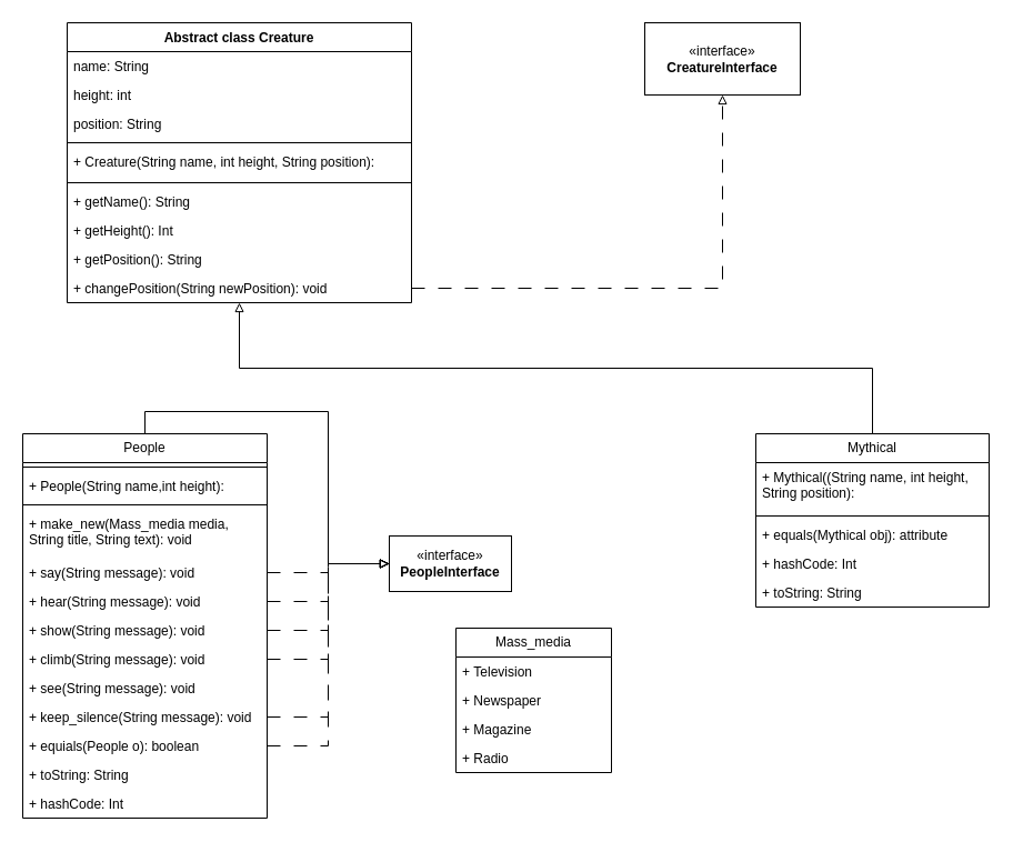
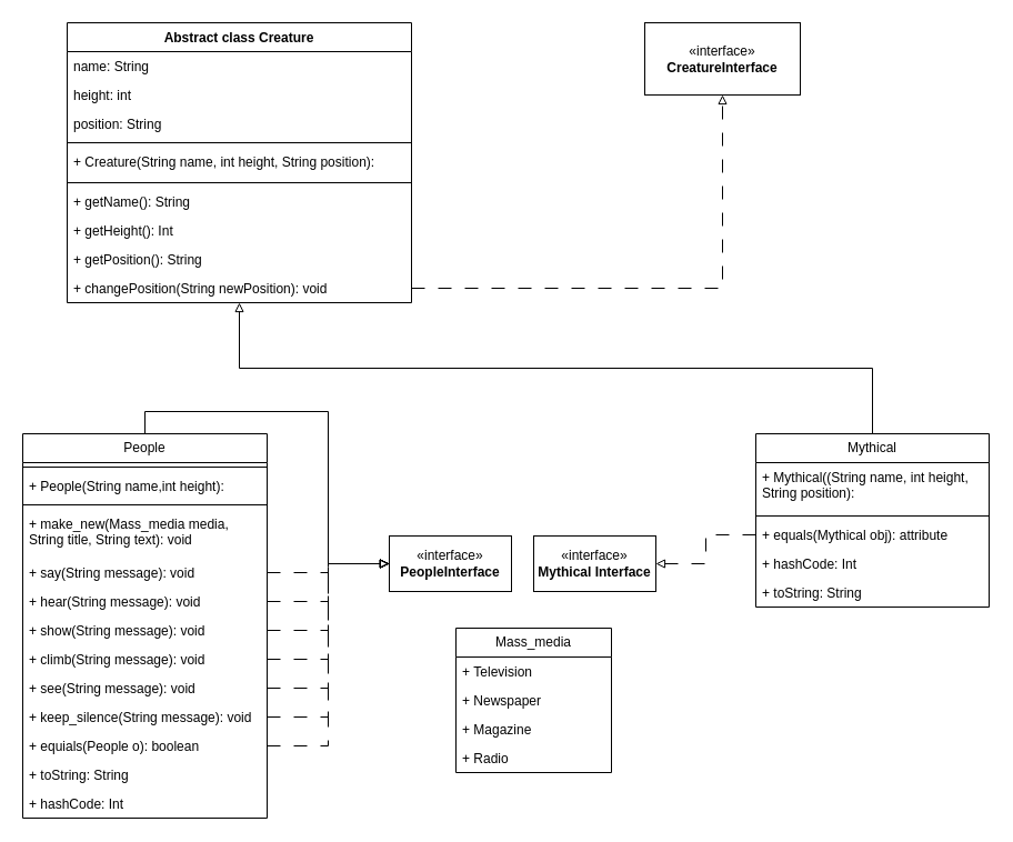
+ <mxCell id="51" style="edgeStyle=orthogonalEdgeStyle;rounded=0;orthogonalLoop=1;jettySize=auto;html=1;entryX=1;entryY=0.5;entryDx=0;entryDy=0;dashed=1;dashPattern=12 12;endArrow=block;endFill=0;" edge="1" parent="1" source="32" target="38"><mxGeometry relative="1" as="geometry" /></mxCell>
+ <mxCell id="38" value="«interface»&lt;br&gt;&lt;b&gt;Mythical Interface&lt;/b&gt;" style="html=1;whiteSpace=wrap;" vertex="1" parent="1"><mxGeometry x="480" y="482" width="110" height="50" as="geometry" /></mxCell>
+ <mxCell id="48" style="edgeStyle=orthogonalEdgeStyle;rounded=0;orthogonalLoop=1;jettySize=auto;html=1;entryX=0;entryY=0.5;entryDx=0;entryDy=0;dashed=1;endArrow=block;endFill=0;dashPattern=12 12;" edge="1" parent="1" source="23" target="37"><mxGeometry relative="1" as="geometry"><mxPoint x="350" y="500" as="targetPoint" /></mxGeometry></mxCell>
